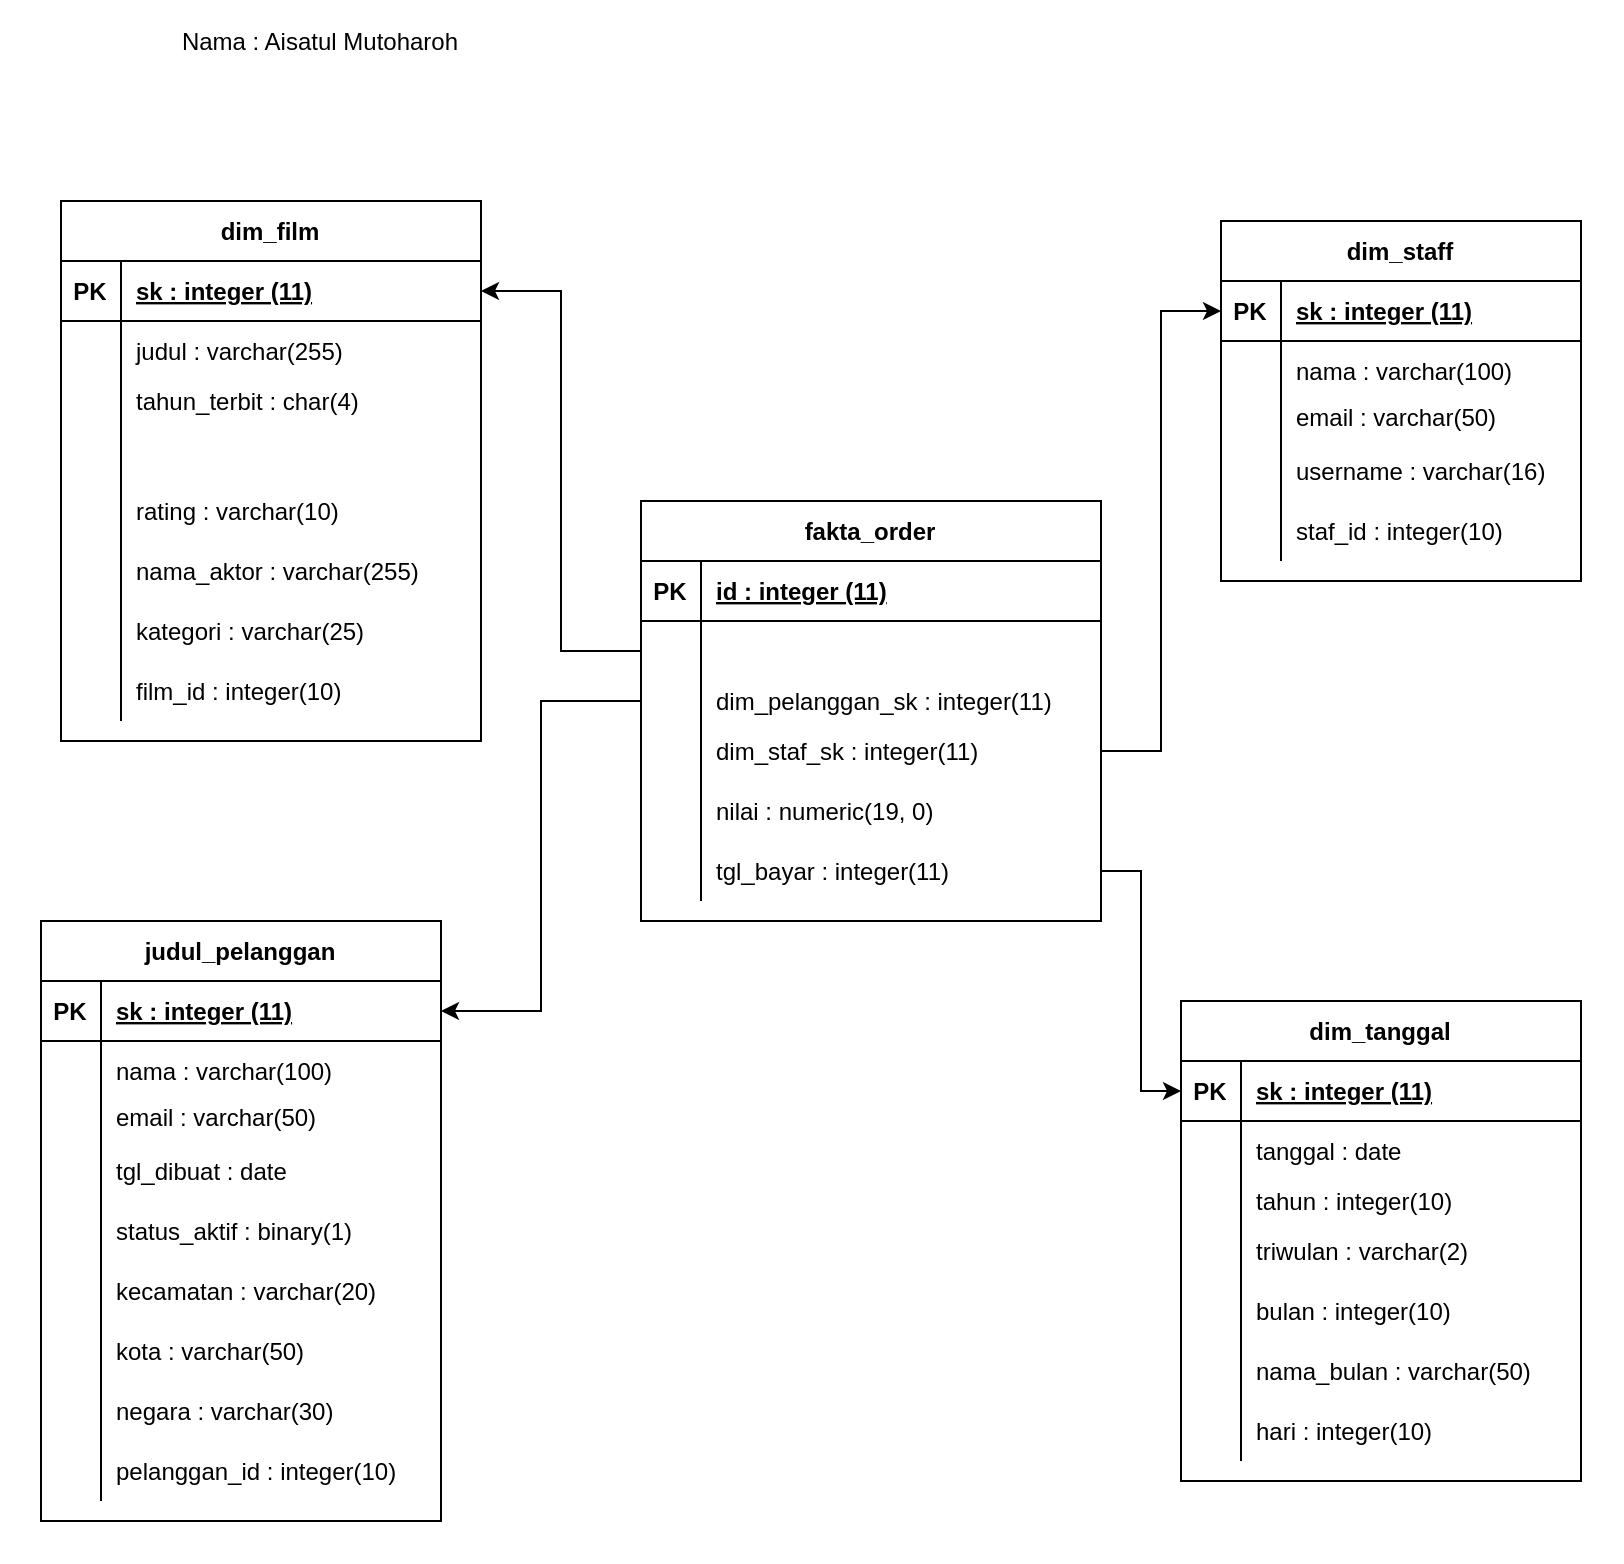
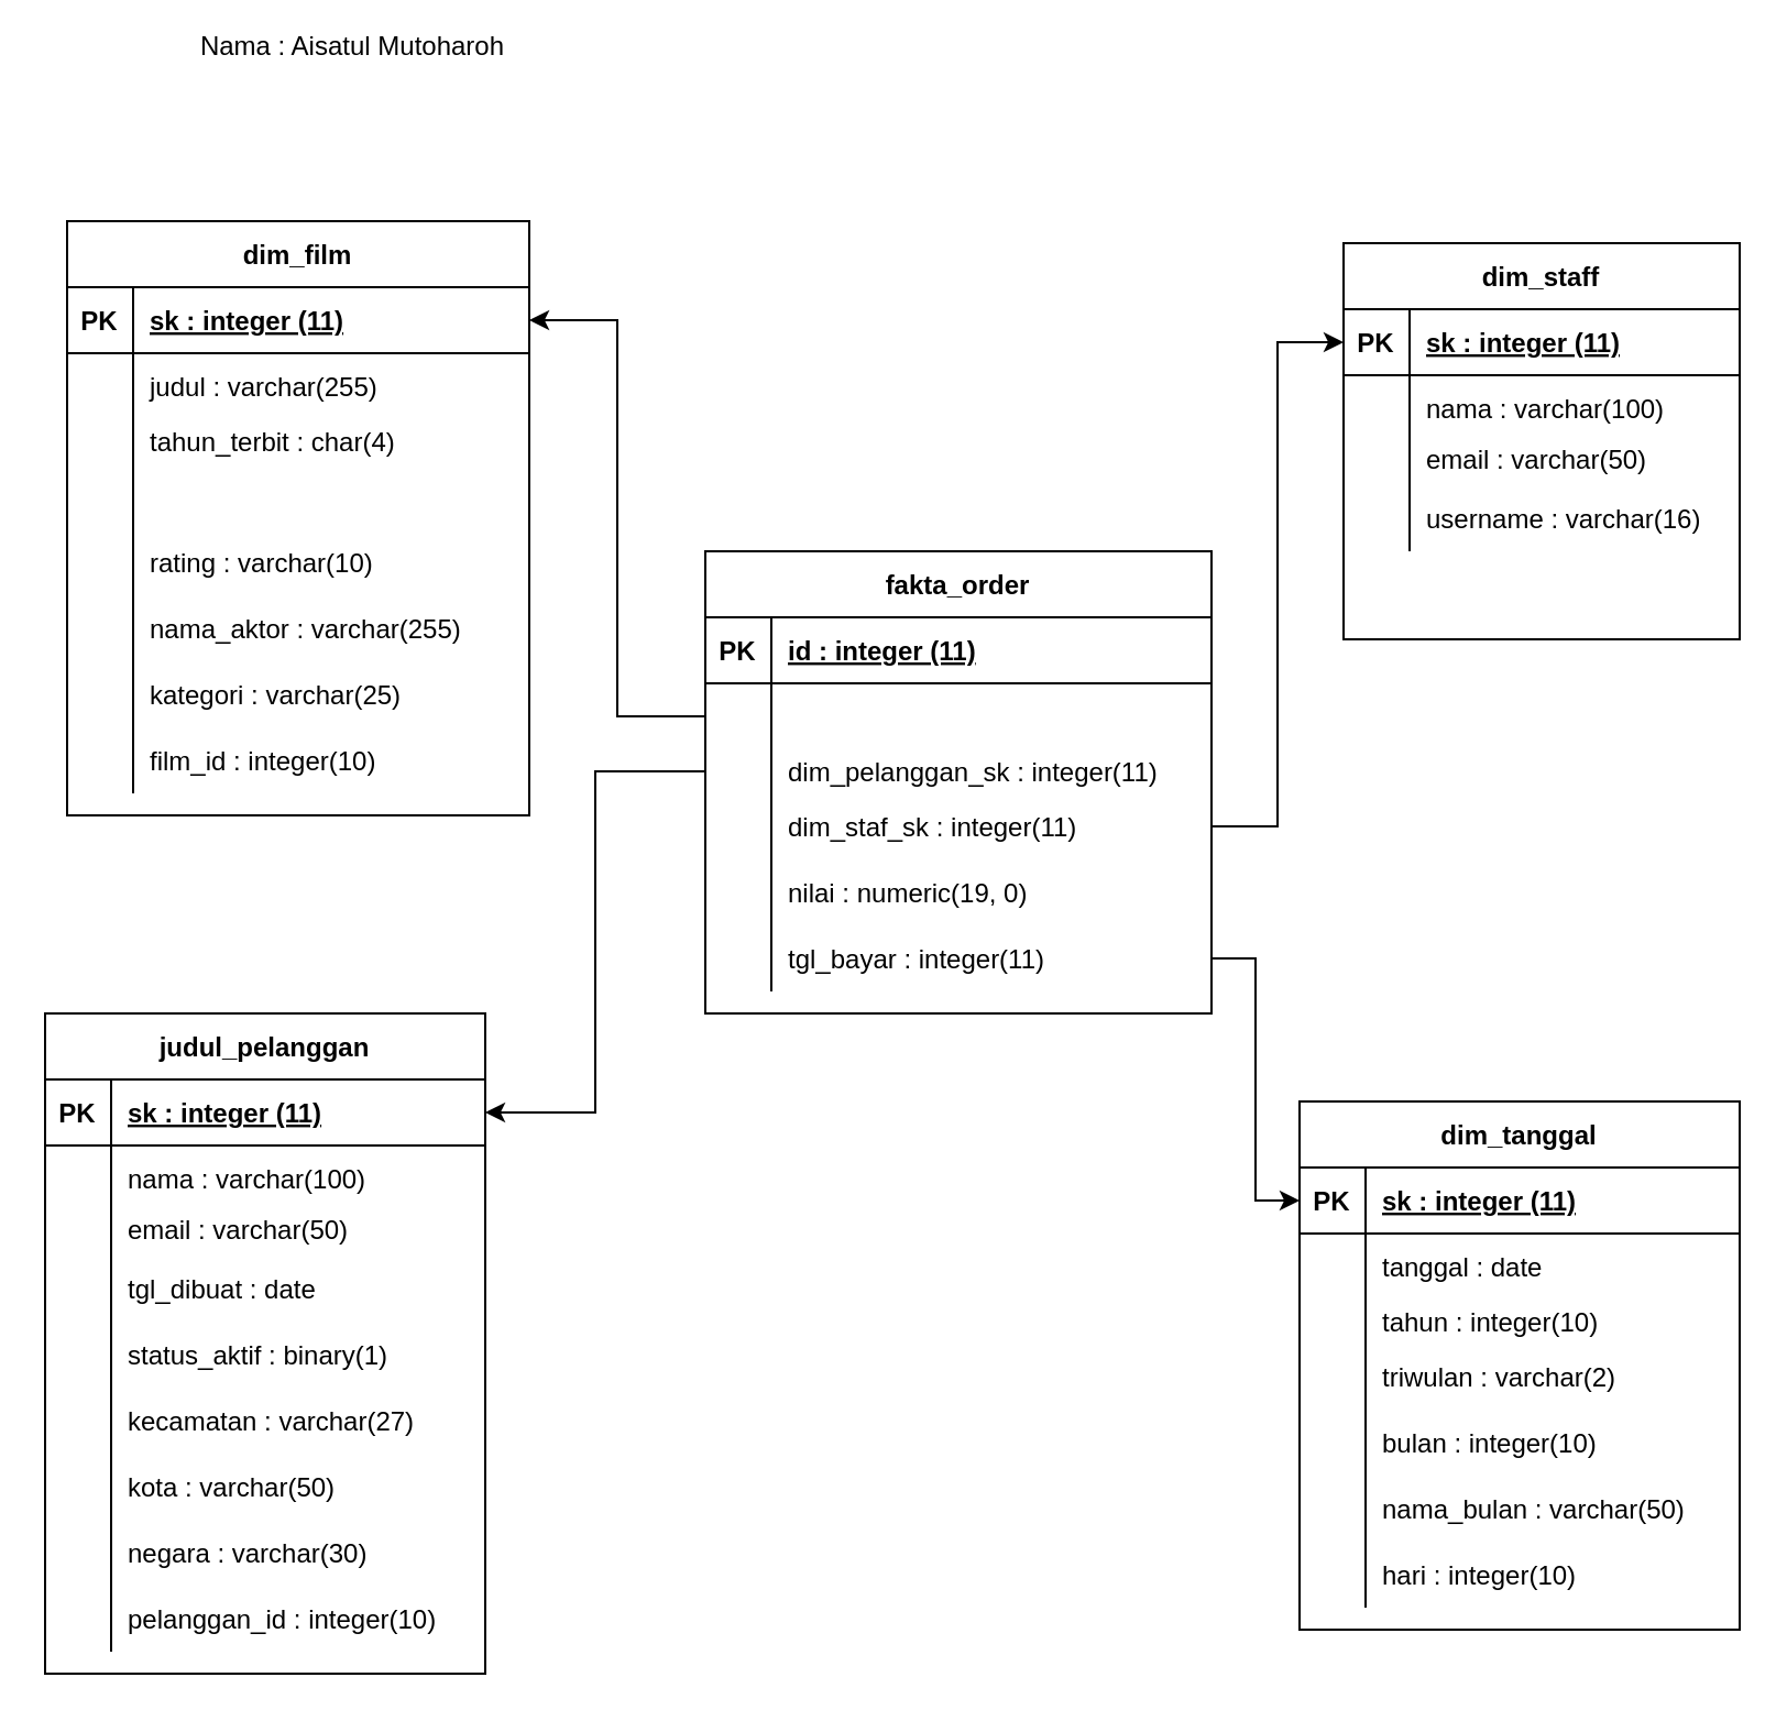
- <mxCell id="17" value="staf_id : integer(10)" style="shape=partialRectangle;connectable=0;fillColor=none;top=0;left=0;bottom=0;right=0;align=left;spacingLeft=6;overflow=hidden;" parent="15" vertex="1"><mxGeometry x="30" width="150" height="30" as="geometry" /></mxCell>
- <mxCell id="36" value="kecamatan : varchar(20)" style="shape=partialRectangle;connectable=0;fillColor=none;top=0;left=0;bottom=0;right=0;align=left;spacingLeft=6;overflow=hidden;" parent="34" vertex="1"><mxGeometry x="30" width="170" height="30" as="geometry" /></mxCell>
+ <mxCell id="36" value="kecamatan : varchar(27)" style="shape=partialRectangle;connectable=0;fillColor=none;top=0;left=0;bottom=0;right=0;align=left;spacingLeft=6;overflow=hidden;" parent="34" vertex="1"><mxGeometry x="30" width="170" height="30" as="geometry" /></mxCell>
